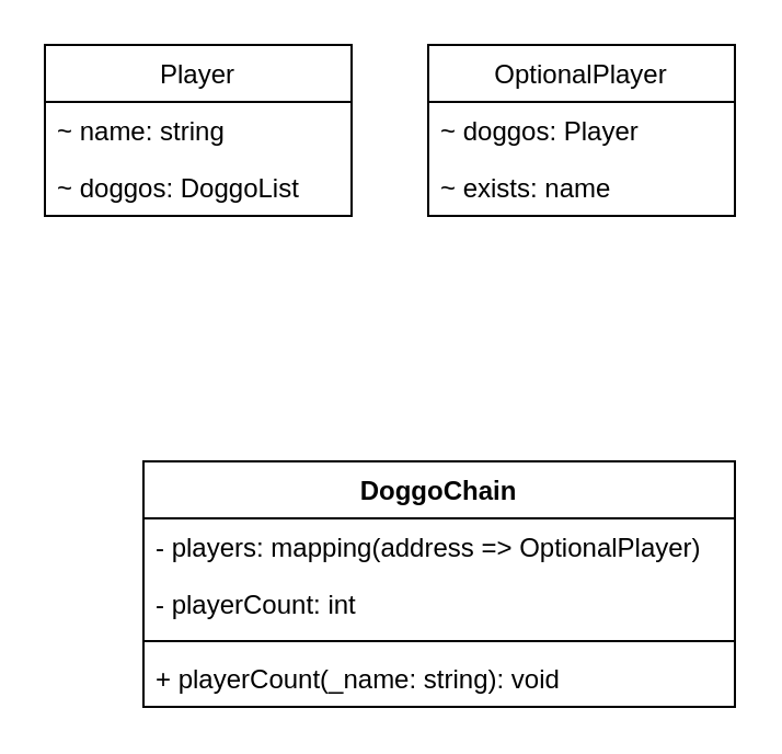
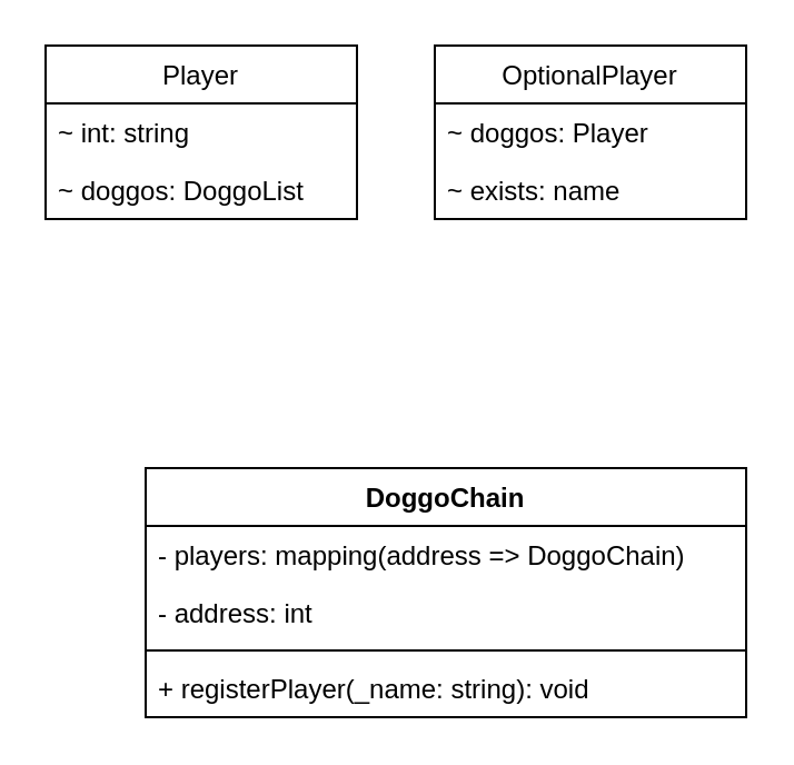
- <mxCell id="3" value="~ name: string" style="text;strokeColor=none;fillColor=none;align=left;verticalAlign=top;spacingLeft=4;spacingRight=4;overflow=hidden;rotatable=0;points=[[0,0.5],[1,0.5]];portConstraint=eastwest;" vertex="1" parent="2"><mxGeometry y="26" width="140" height="26" as="geometry" /></mxCell>
+ <mxCell id="3" value="~ int: string" style="text;strokeColor=none;fillColor=none;align=left;verticalAlign=top;spacingLeft=4;spacingRight=4;overflow=hidden;rotatable=0;points=[[0,0.5],[1,0.5]];portConstraint=eastwest;" vertex="1" parent="2"><mxGeometry y="26" width="140" height="26" as="geometry" /></mxCell>
- <mxCell id="6" value="- players: mapping(address =&gt; OptionalPlayer)&#10;" style="text;strokeColor=none;fillColor=none;align=left;verticalAlign=top;spacingLeft=4;spacingRight=4;overflow=hidden;rotatable=0;points=[[0,0.5],[1,0.5]];portConstraint=eastwest;" vertex="1" parent="5"><mxGeometry y="26" width="270" height="26" as="geometry" /></mxCell>
+ <mxCell id="6" value="- players: mapping(address =&gt; DoggoChain)&#10;" style="text;strokeColor=none;fillColor=none;align=left;verticalAlign=top;spacingLeft=4;spacingRight=4;overflow=hidden;rotatable=0;points=[[0,0.5],[1,0.5]];portConstraint=eastwest;" vertex="1" parent="5"><mxGeometry y="26" width="270" height="26" as="geometry" /></mxCell>
- <mxCell id="7" value="- playerCount: int" style="text;strokeColor=none;fillColor=none;align=left;verticalAlign=top;spacingLeft=4;spacingRight=4;overflow=hidden;rotatable=0;points=[[0,0.5],[1,0.5]];portConstraint=eastwest;" vertex="1" parent="5"><mxGeometry y="52" width="270" height="26" as="geometry" /></mxCell>
+ <mxCell id="7" value="- address: int" style="text;strokeColor=none;fillColor=none;align=left;verticalAlign=top;spacingLeft=4;spacingRight=4;overflow=hidden;rotatable=0;points=[[0,0.5],[1,0.5]];portConstraint=eastwest;" vertex="1" parent="5"><mxGeometry y="52" width="270" height="26" as="geometry" /></mxCell>
- <mxCell id="9" value="+ playerCount(_name: string): void" style="text;strokeColor=none;fillColor=none;align=left;verticalAlign=top;spacingLeft=4;spacingRight=4;overflow=hidden;rotatable=0;points=[[0,0.5],[1,0.5]];portConstraint=eastwest;" vertex="1" parent="5"><mxGeometry y="86" width="270" height="26" as="geometry" /></mxCell>
+ <mxCell id="9" value="+ registerPlayer(_name: string): void" style="text;strokeColor=none;fillColor=none;align=left;verticalAlign=top;spacingLeft=4;spacingRight=4;overflow=hidden;rotatable=0;points=[[0,0.5],[1,0.5]];portConstraint=eastwest;" vertex="1" parent="5"><mxGeometry y="86" width="270" height="26" as="geometry" /></mxCell>
